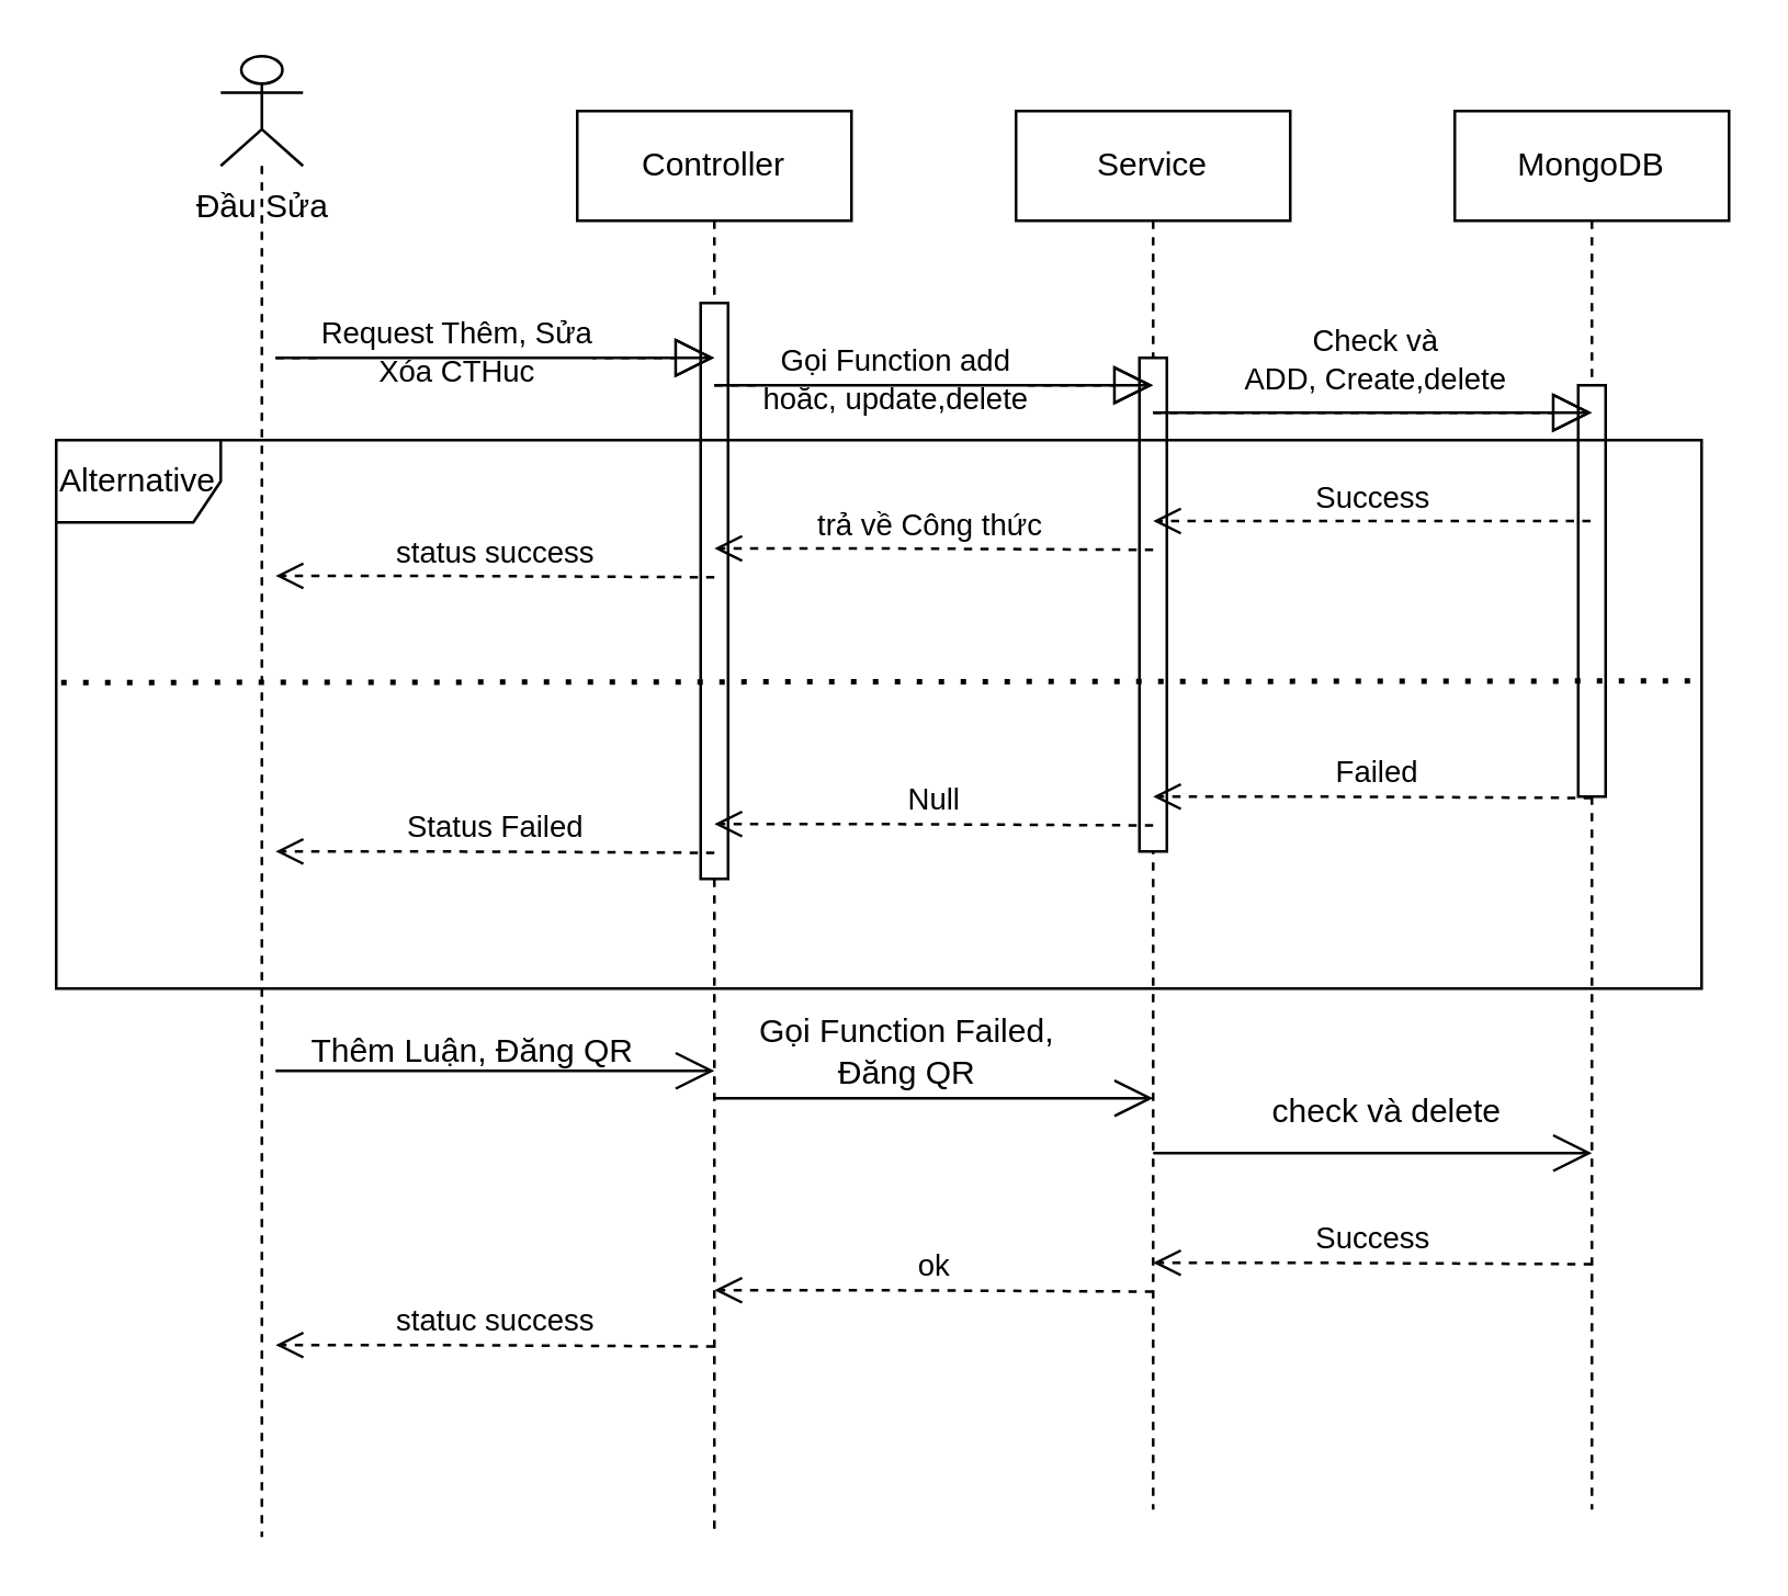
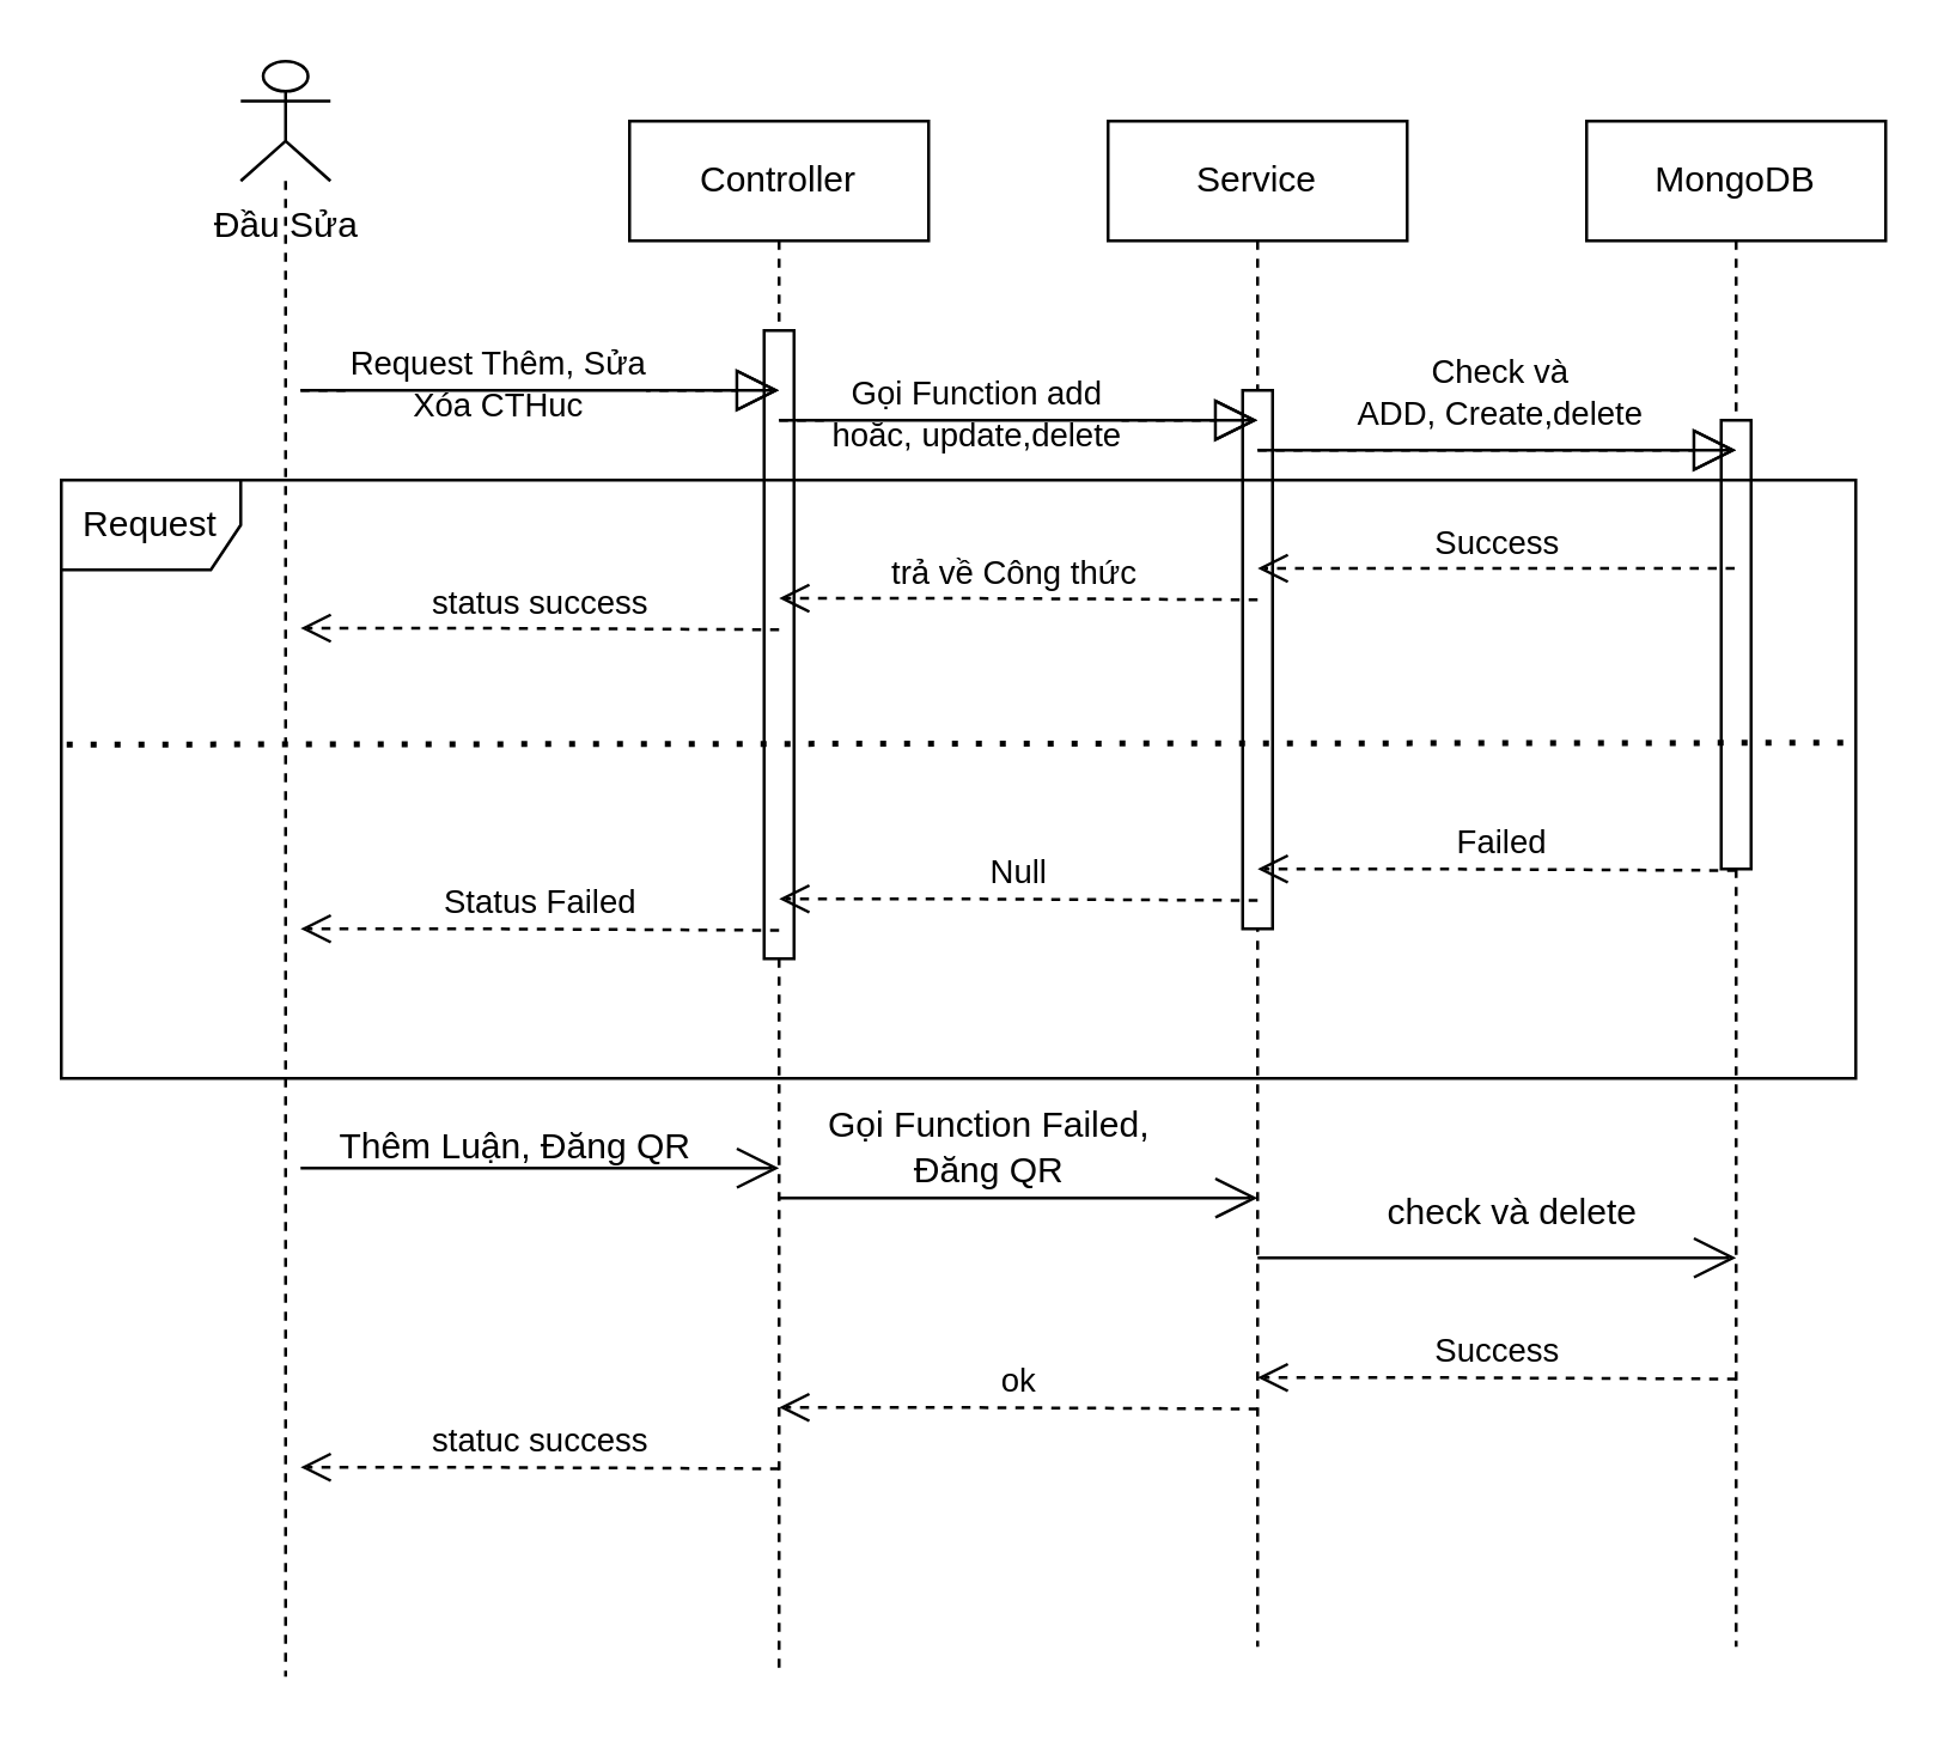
- <mxCell id="19" value="Alternative" style="shape=umlFrame;whiteSpace=wrap;html=1;pointerEvents=0;" vertex="1" parent="1"><mxGeometry x="20" y="160" width="600" height="200" as="geometry" /></mxCell>
+ <mxCell id="19" value="Request" style="shape=umlFrame;whiteSpace=wrap;html=1;pointerEvents=0;" vertex="1" parent="1"><mxGeometry x="20" y="160" width="600" height="200" as="geometry" /></mxCell>
